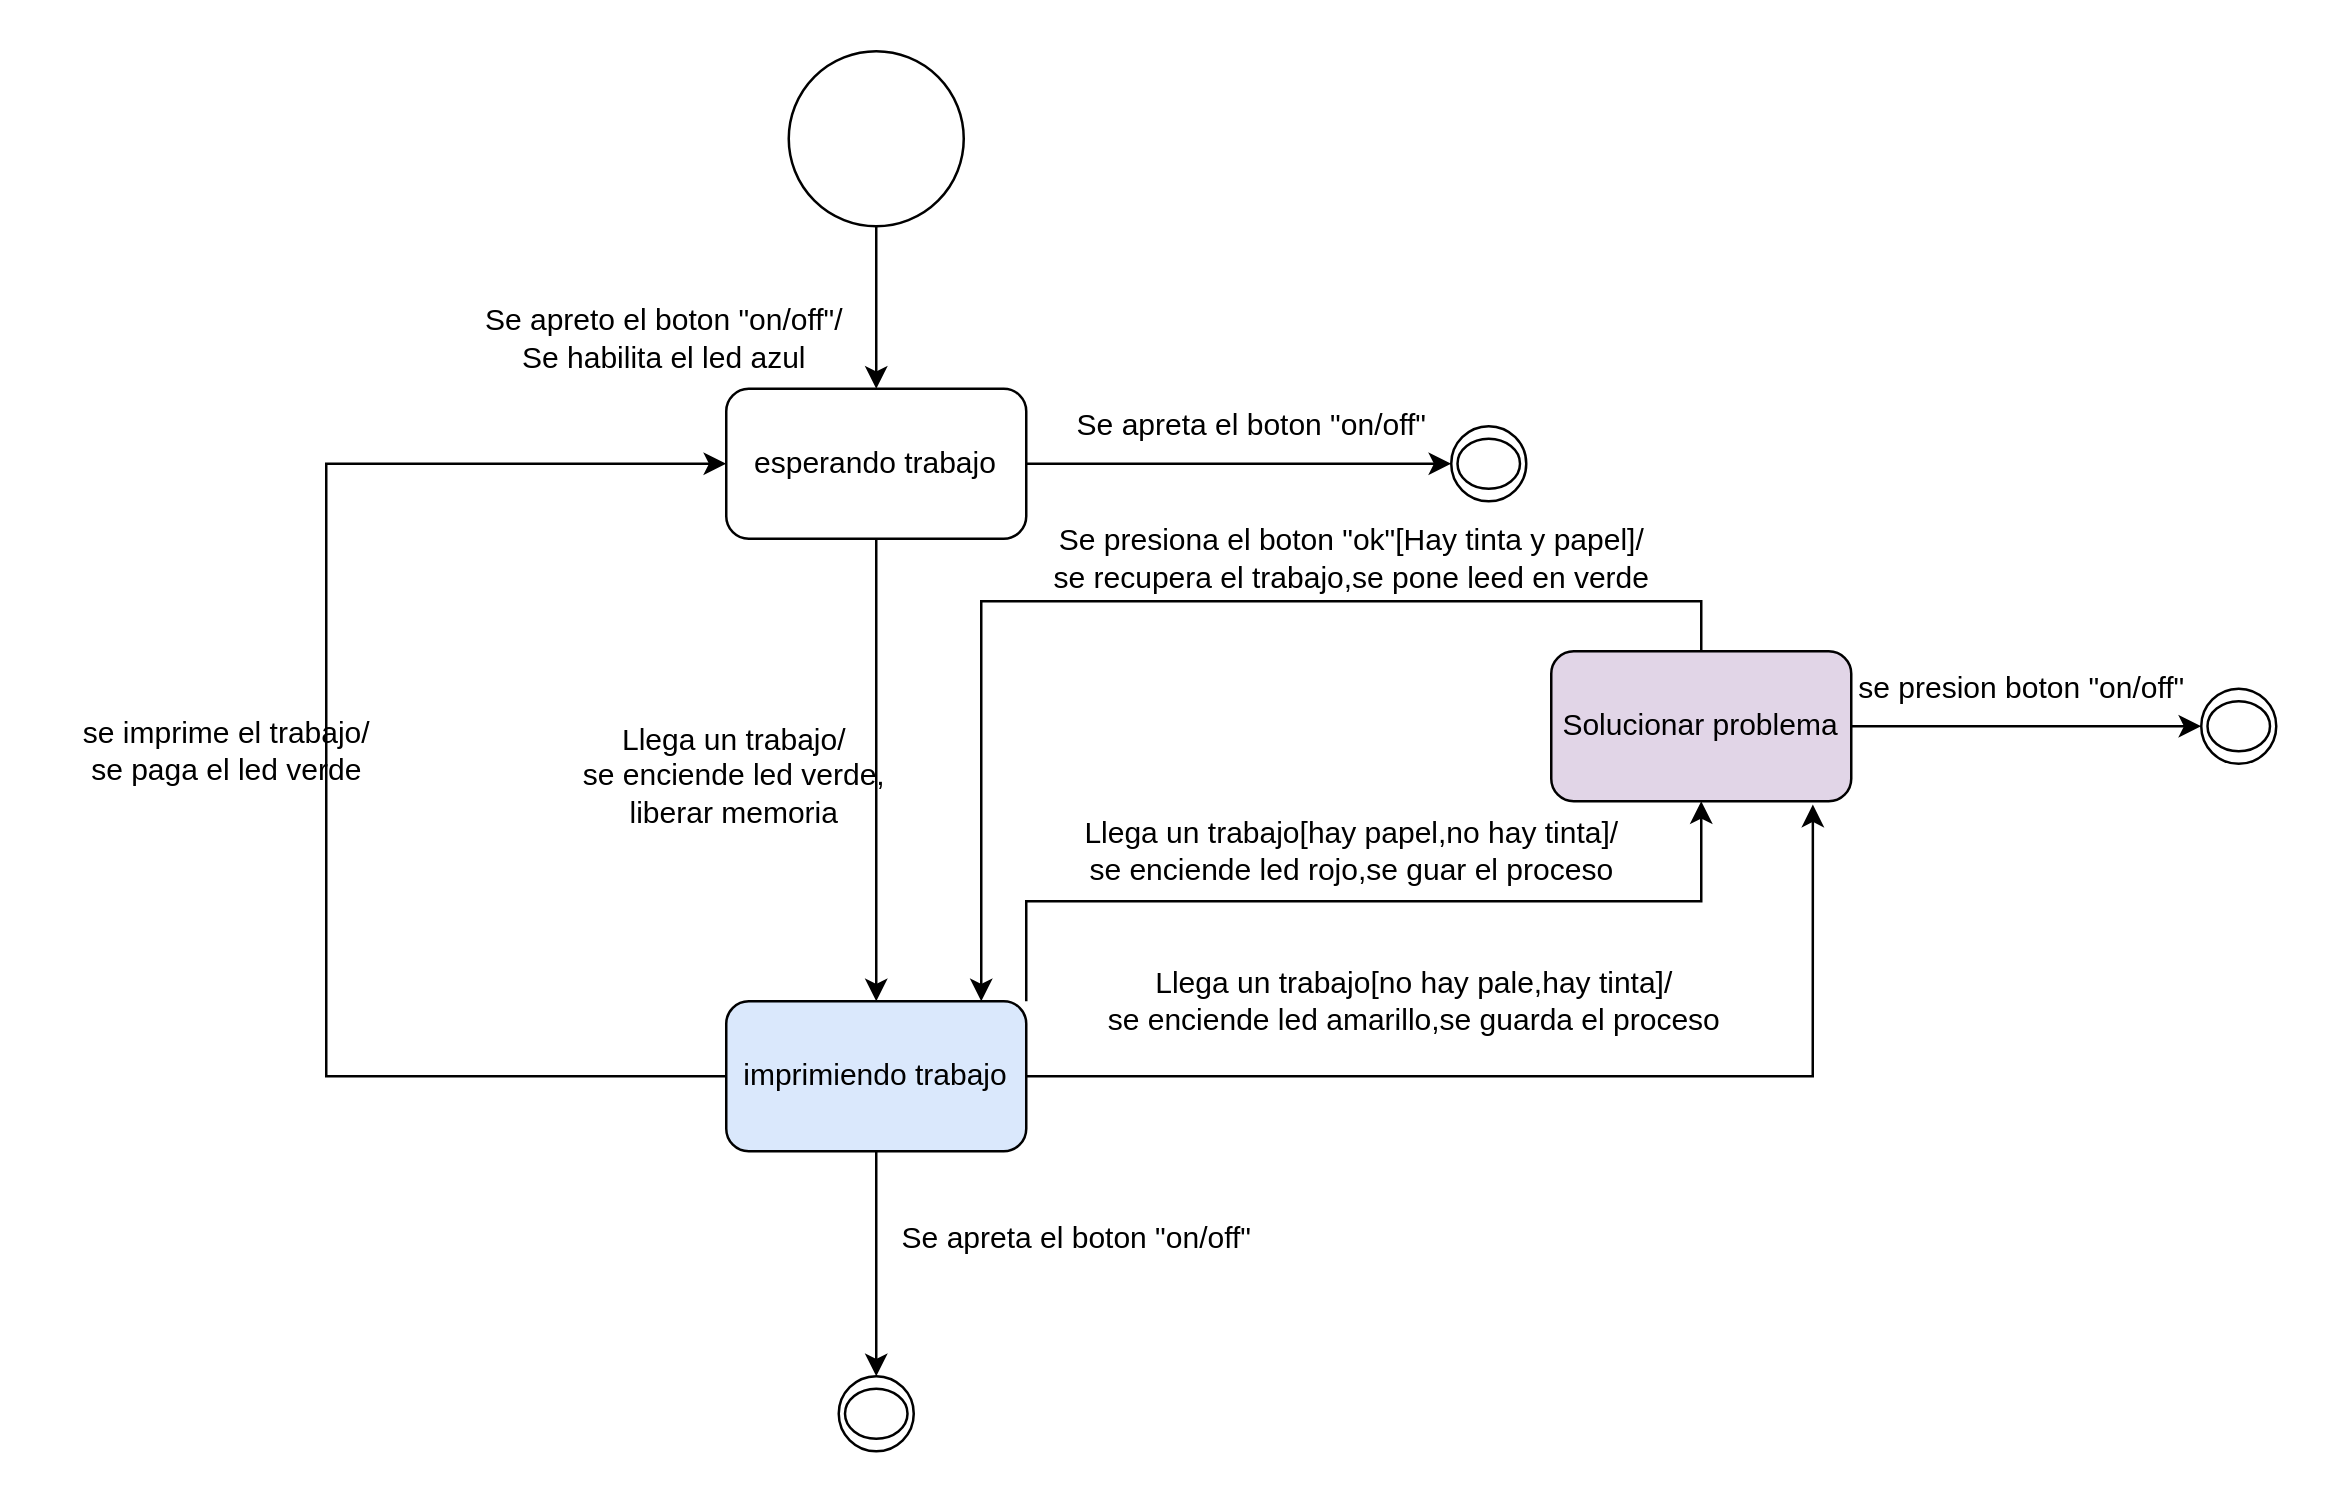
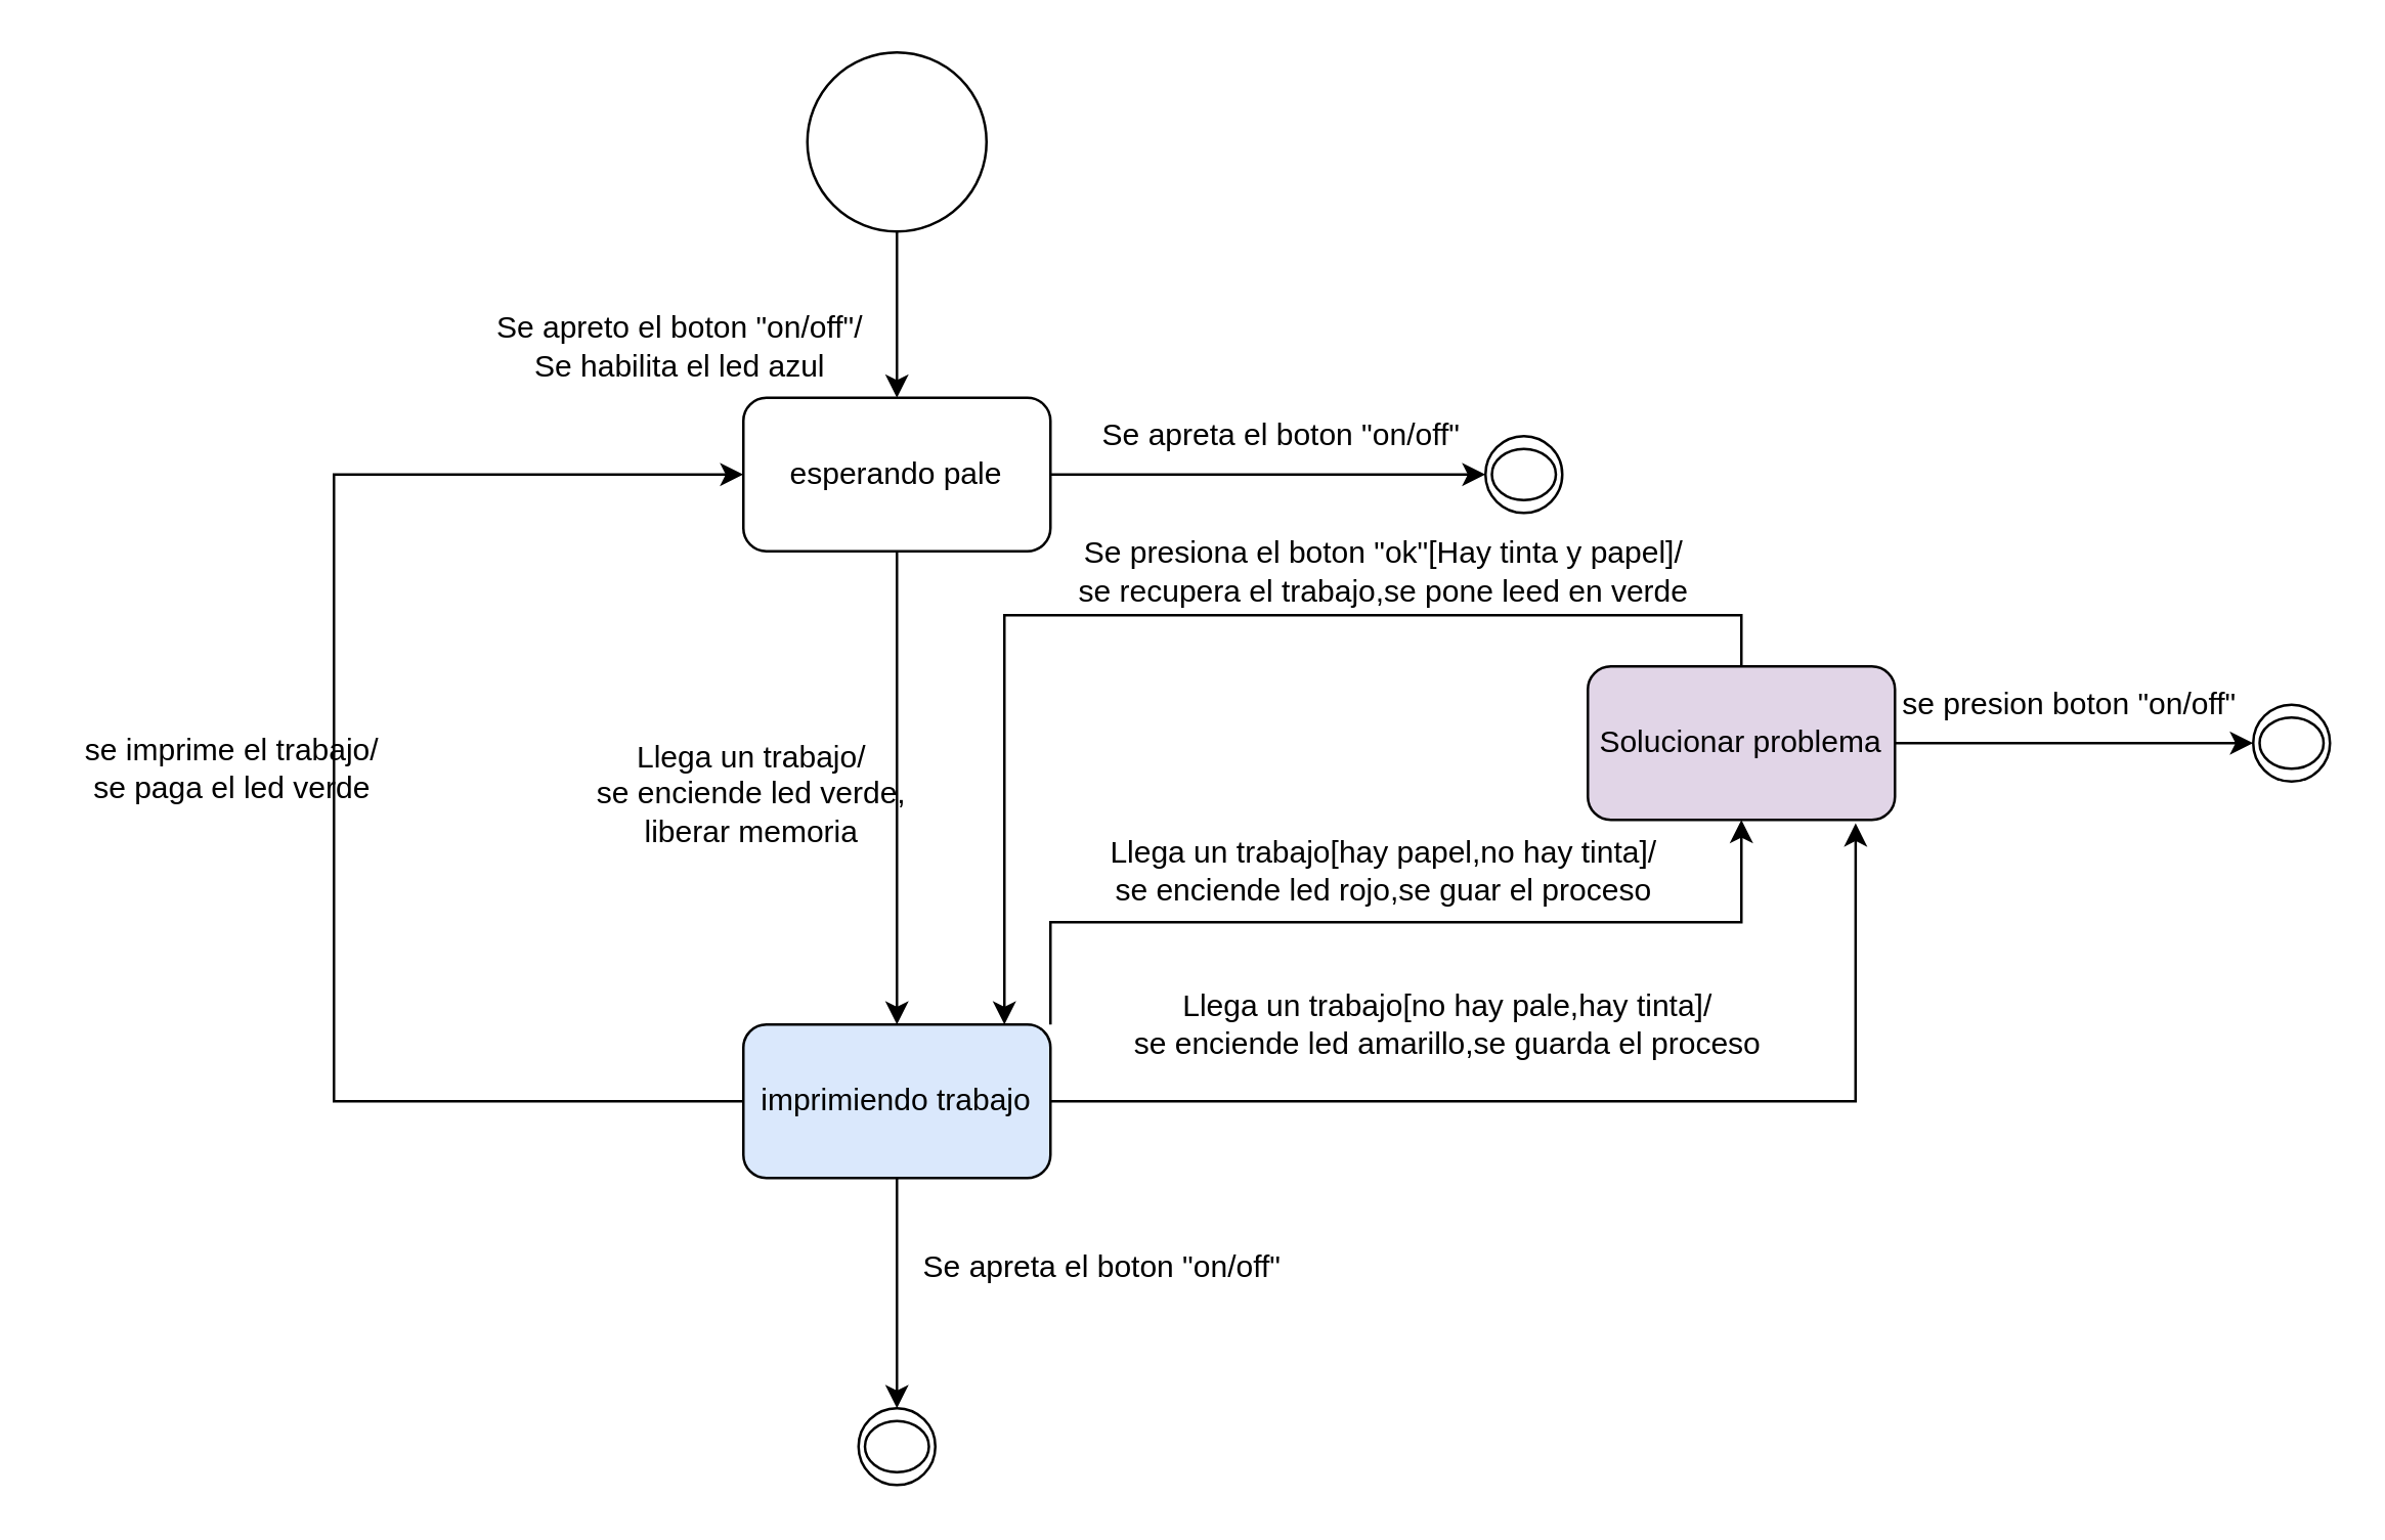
- <mxCell id="3" value="esperando trabajo" style="rounded=1;whiteSpace=wrap;html=1;" vertex="1" parent="1"><mxGeometry x="290" y="155" width="120" height="60" as="geometry" /></mxCell>
+ <mxCell id="3" value="esperando pale" style="rounded=1;whiteSpace=wrap;html=1;" vertex="1" parent="1"><mxGeometry x="290" y="155" width="120" height="60" as="geometry" /></mxCell>
